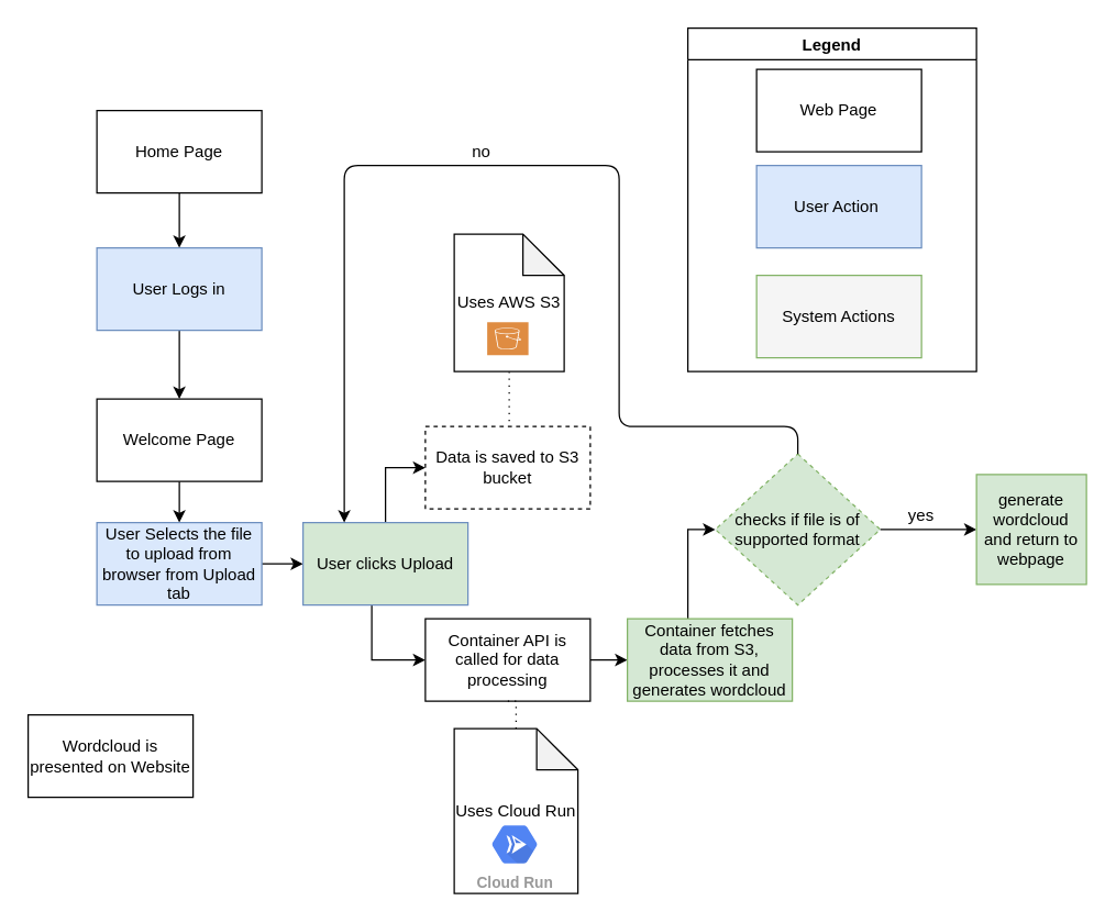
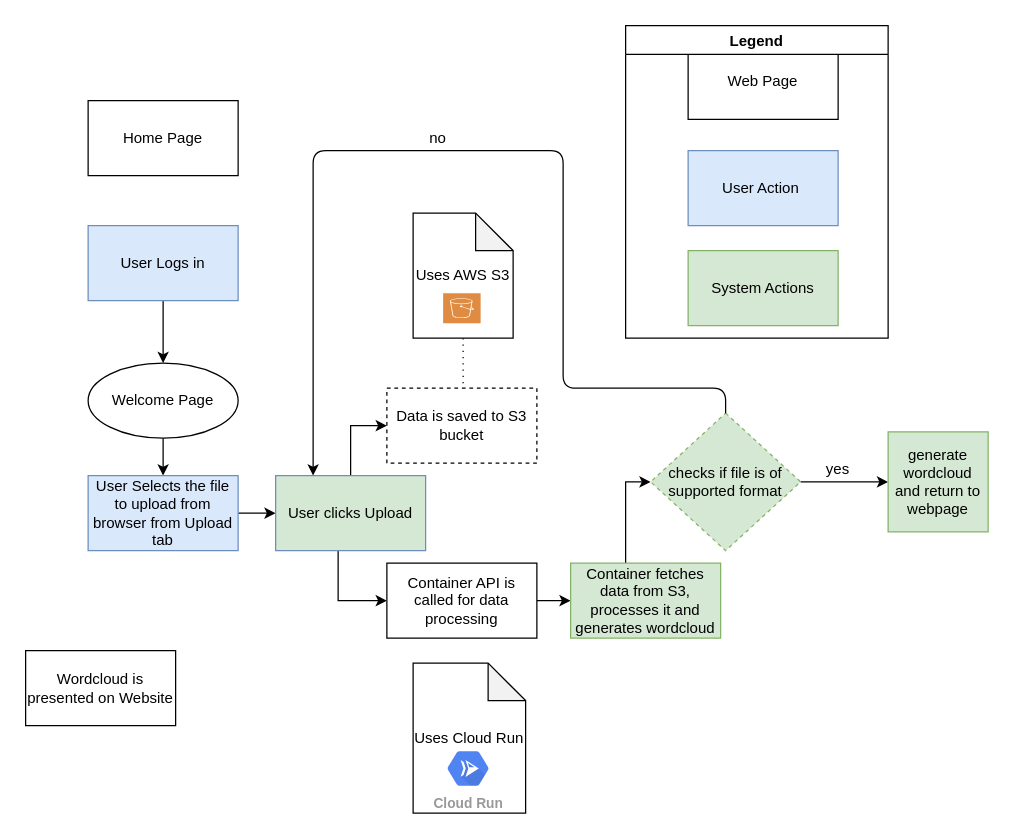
- <mxCell id="28" value="Web Page" style="rounded=0;whiteSpace=wrap;html=1;" vertex="1" parent="25"><mxGeometry x="50" y="30" width="120" height="60" as="geometry" /></mxCell>
+ <mxCell id="28" value="Web Page" style="rounded=0;whiteSpace=wrap;html=1;" vertex="1" parent="25"><mxGeometry x="50" y="15" width="120" height="60" as="geometry" /></mxCell>
- <mxCell id="2" value="" style="edgeStyle=orthogonalEdgeStyle;rounded=0;orthogonalLoop=1;jettySize=auto;html=1;" edge="1" parent="1" source="3" target="5"><mxGeometry relative="1" as="geometry" /></mxCell>
- <mxCell id="26" value="System Actions" style="rounded=0;whiteSpace=wrap;html=1;fillColor=#f5f5f5;strokeColor=#82b366;" vertex="1" parent="25"><mxGeometry x="50" y="180" width="120" height="60" as="geometry" /></mxCell>
+ <mxCell id="26" value="System Actions" style="rounded=0;whiteSpace=wrap;html=1;fillColor=#d5e8d4;strokeColor=#82b366;" vertex="1" parent="25"><mxGeometry x="50" y="180" width="120" height="60" as="geometry" /></mxCell>
- <mxCell id="7" value="Welcome Page" style="rounded=0;whiteSpace=wrap;html=1;" vertex="1" parent="1"><mxGeometry x="70" y="290" width="120" height="60" as="geometry" /></mxCell>
+ <mxCell id="7" value="Welcome Page" style="ellipse;whiteSpace=wrap;html=1;" vertex="1" parent="1"><mxGeometry x="70" y="290" width="120" height="60" as="geometry" /></mxCell>
- <mxCell id="22" value="" style="edgeStyle=orthogonalEdgeStyle;rounded=0;orthogonalLoop=1;jettySize=auto;html=1;dashed=1;dashPattern=1 4;endArrow=none;endFill=0;" edge="1" parent="1" source="23" target="14"><mxGeometry relative="1" as="geometry" /></mxCell>
